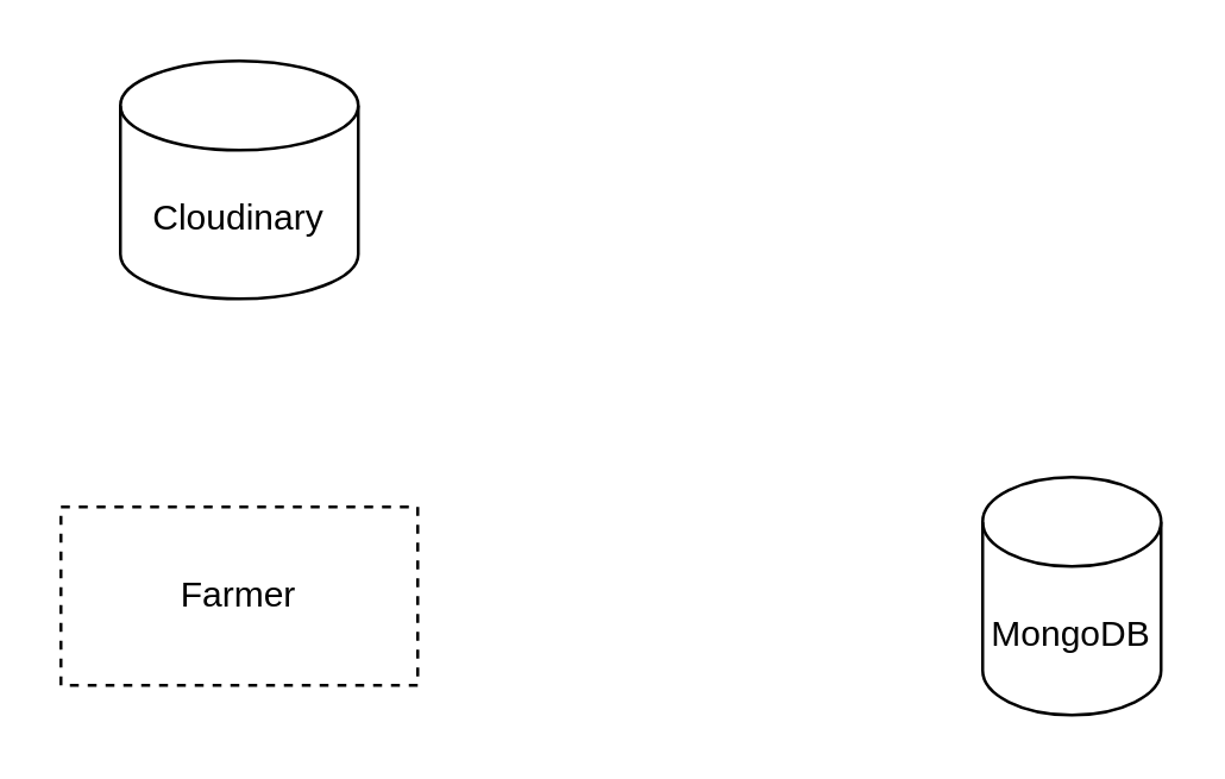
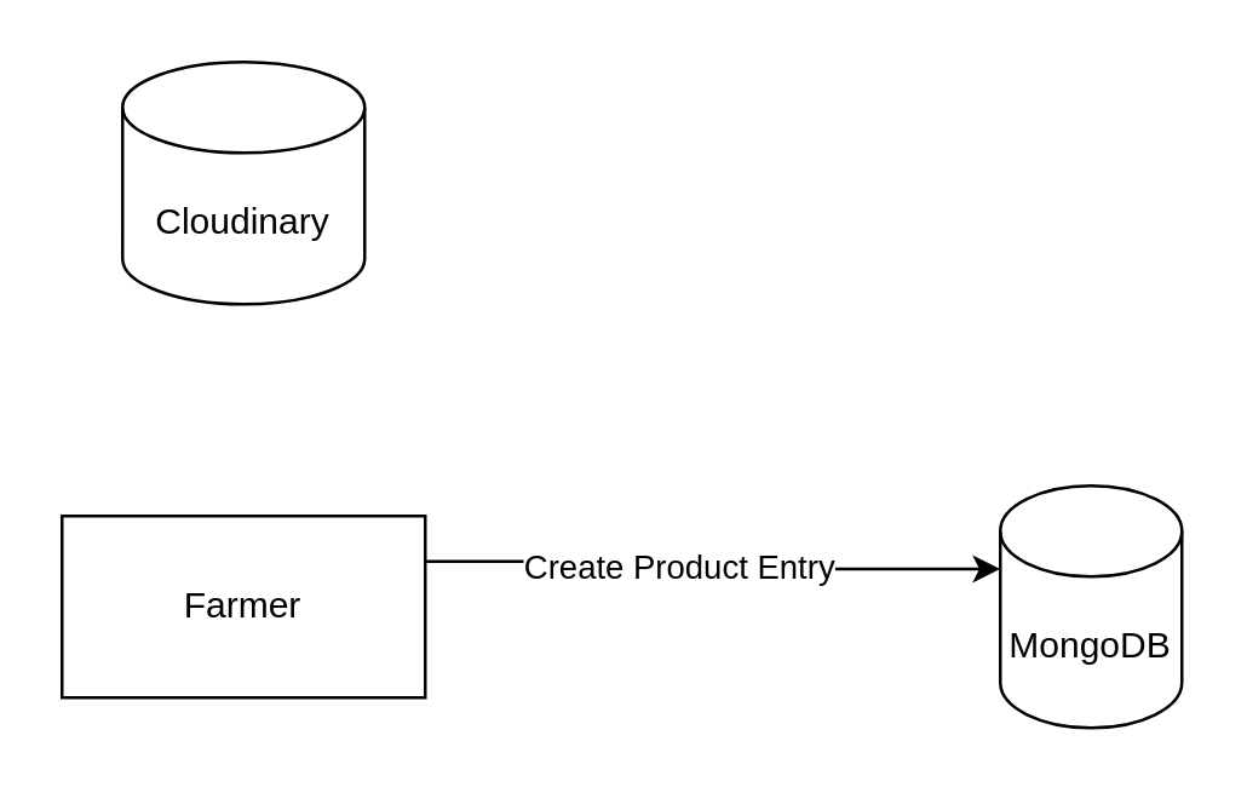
+ <mxCell id="5" style="edgeStyle=orthogonalEdgeStyle;rounded=0;orthogonalLoop=1;jettySize=auto;html=1;exitX=1;exitY=0.25;exitDx=0;exitDy=0;entryX=0;entryY=0;entryDx=0;entryDy=27.5;entryPerimeter=0;" edge="1" parent="1" source="2" target="3"><mxGeometry relative="1" as="geometry" /></mxCell>
+ <mxCell id="6" value="Create Product Entry" style="edgeLabel;html=1;align=center;verticalAlign=middle;resizable=0;points=[];" vertex="1" connectable="0" parent="5"><mxGeometry x="-0.14" y="-1" relative="1" as="geometry"><mxPoint as="offset" /></mxGeometry></mxCell>
- <mxCell id="2" value="Farmer" style="rounded=0;whiteSpace=wrap;html=1;dashed=1;" vertex="1" parent="1"><mxGeometry x="20" y="170" width="120" height="60" as="geometry" /></mxCell>
+ <mxCell id="2" value="Farmer" style="rounded=0;whiteSpace=wrap;html=1;" vertex="1" parent="1"><mxGeometry x="20" y="170" width="120" height="60" as="geometry" /></mxCell>
